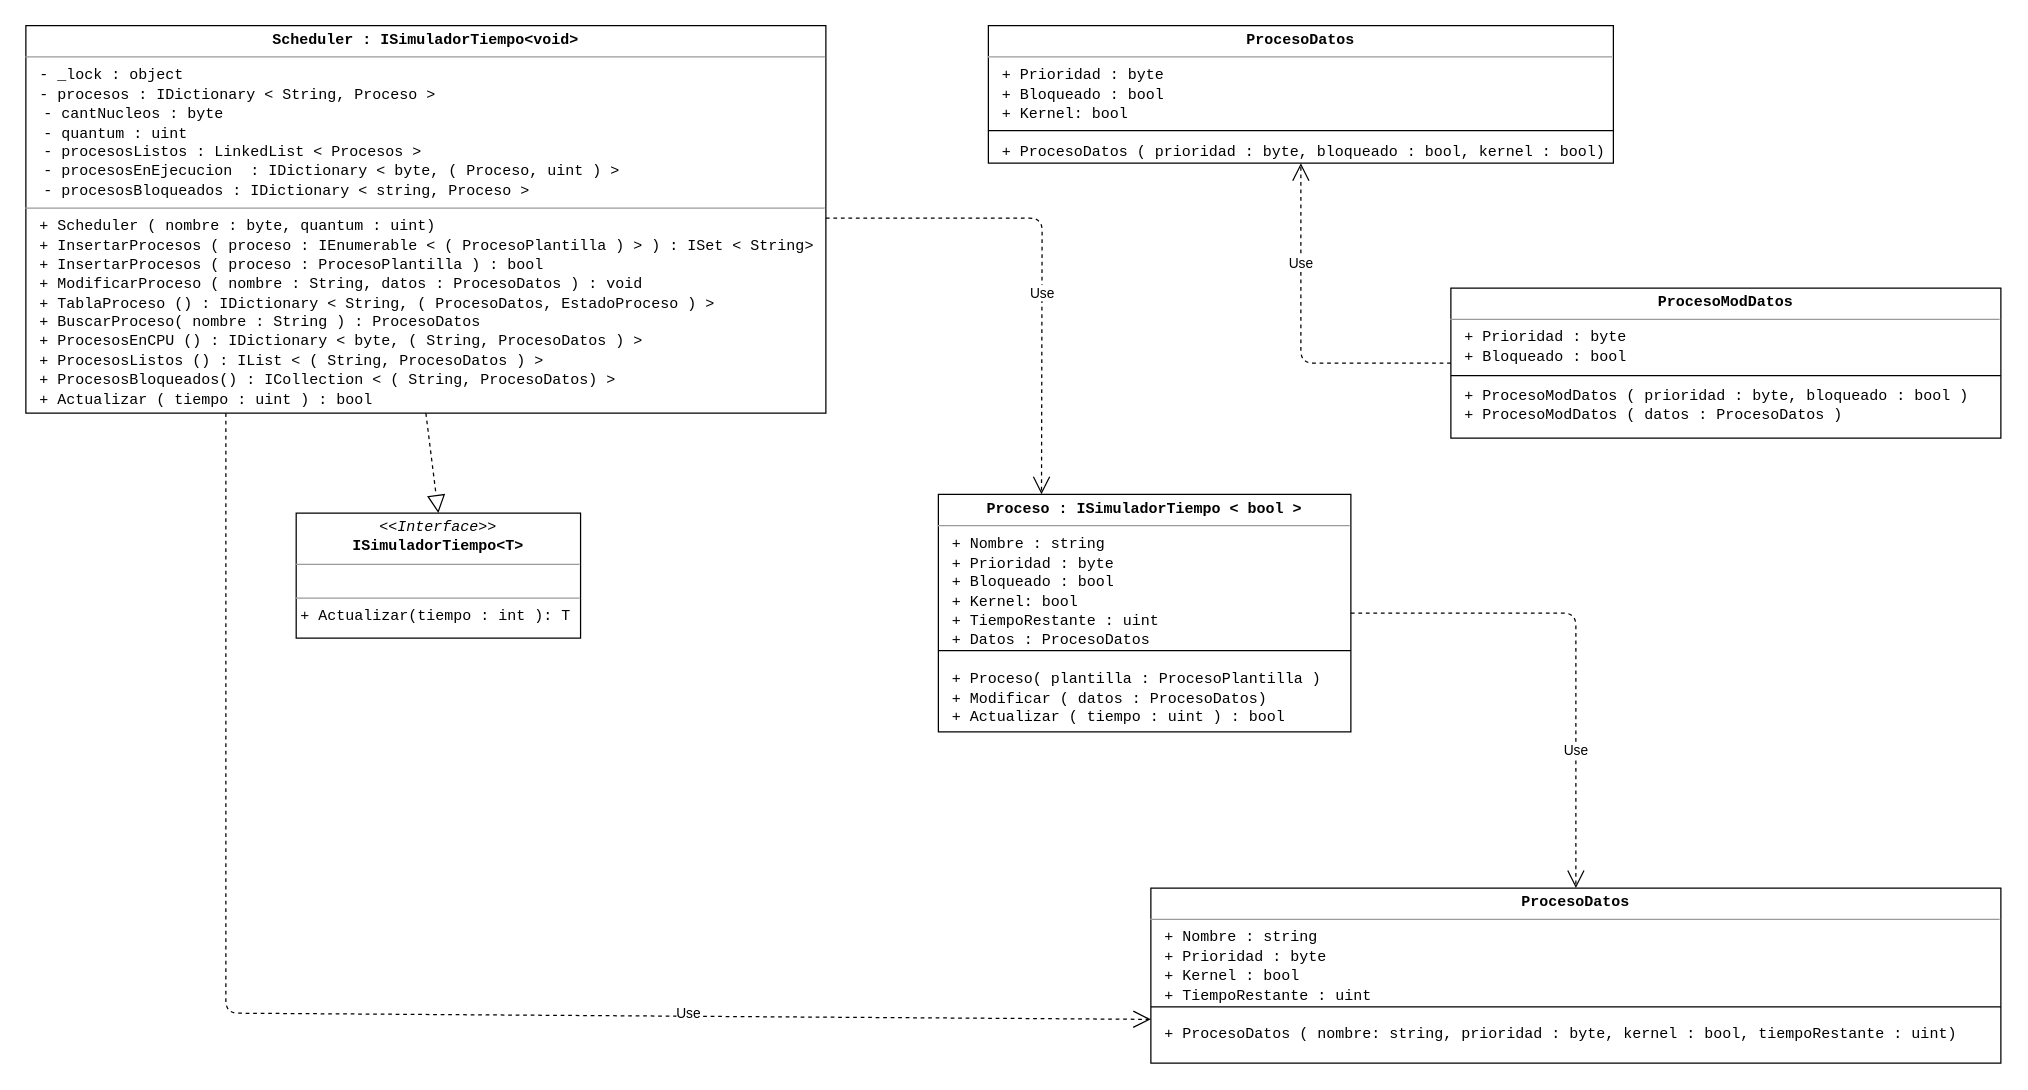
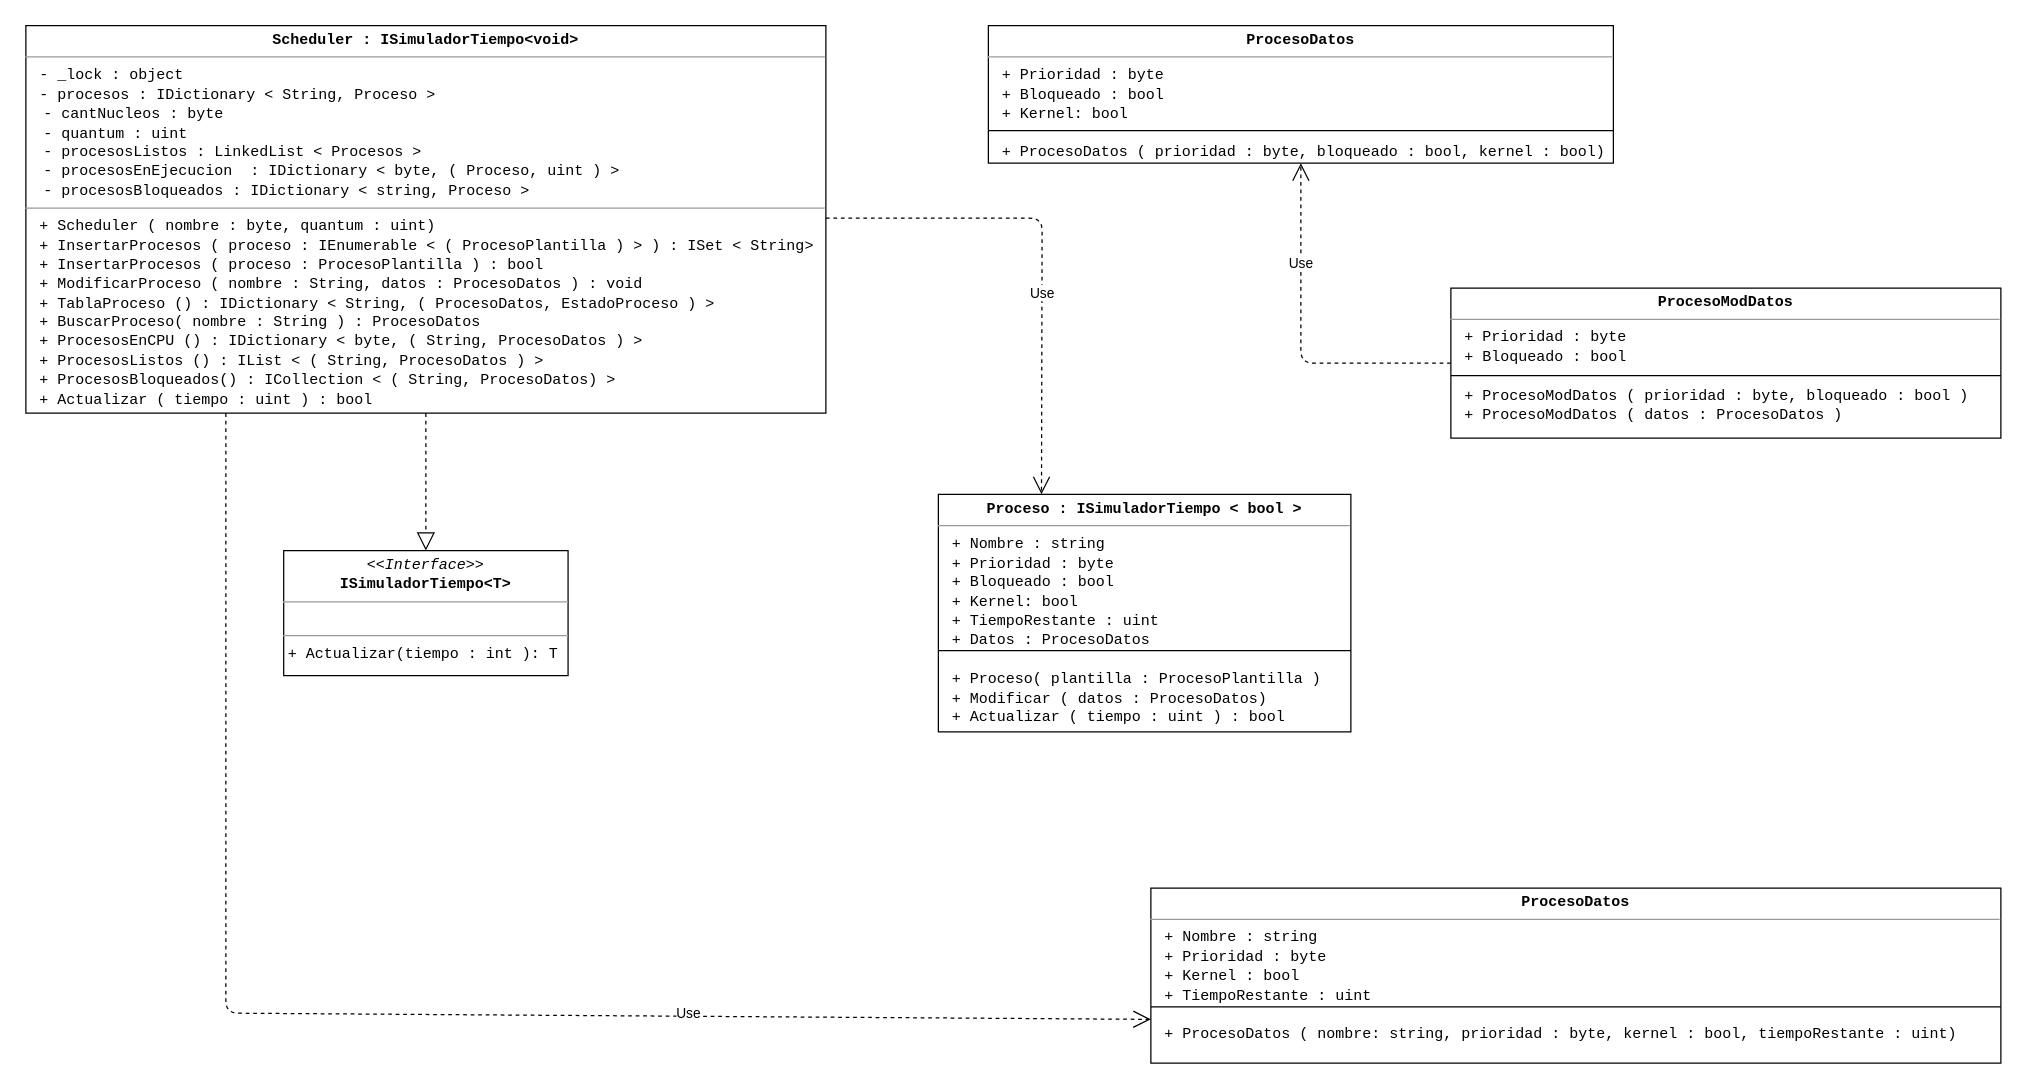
- <mxCell id="7" value="&lt;p style=&quot;margin: 0px ; margin-top: 4px ; text-align: center&quot;&gt;&lt;font face=&quot;Courier New&quot;&gt;&lt;i&gt;&amp;lt;&amp;lt;Interface&amp;gt;&amp;gt;&lt;/i&gt;&lt;br&gt;&lt;b&gt;ISimuladorTiempo&amp;lt;T&amp;gt;&lt;/b&gt;&lt;/font&gt;&lt;/p&gt;&lt;hr size=&quot;1&quot;&gt;&lt;p style=&quot;margin: 0px ; margin-left: 4px&quot;&gt;&lt;br&gt;&lt;/p&gt;&lt;hr size=&quot;1&quot;&gt;&lt;p style=&quot;margin: 0px ; margin-left: 4px&quot;&gt;&lt;font face=&quot;Courier New&quot;&gt;+ Actualizar(tiempo : int ): T&lt;br&gt;&lt;/font&gt;&lt;/p&gt;" style="verticalAlign=top;align=left;overflow=fill;fontSize=12;fontFamily=Helvetica;html=1;" vertex="1" parent="1"><mxGeometry x="236.25" y="410" width="227.5" height="100" as="geometry" /></mxCell>
+ <mxCell id="7" value="&lt;p style=&quot;margin: 0px ; margin-top: 4px ; text-align: center&quot;&gt;&lt;font face=&quot;Courier New&quot;&gt;&lt;i&gt;&amp;lt;&amp;lt;Interface&amp;gt;&amp;gt;&lt;/i&gt;&lt;br&gt;&lt;b&gt;ISimuladorTiempo&amp;lt;T&amp;gt;&lt;/b&gt;&lt;/font&gt;&lt;/p&gt;&lt;hr size=&quot;1&quot;&gt;&lt;p style=&quot;margin: 0px ; margin-left: 4px&quot;&gt;&lt;br&gt;&lt;/p&gt;&lt;hr size=&quot;1&quot;&gt;&lt;p style=&quot;margin: 0px ; margin-left: 4px&quot;&gt;&lt;font face=&quot;Courier New&quot;&gt;+ Actualizar(tiempo : int ): T&lt;br&gt;&lt;/font&gt;&lt;/p&gt;" style="verticalAlign=top;align=left;overflow=fill;fontSize=12;fontFamily=Helvetica;html=1;" vertex="1" parent="1"><mxGeometry x="226.25" y="440" width="227.5" height="100" as="geometry" /></mxCell>
- <mxCell id="14" value="Use" style="endArrow=open;endSize=12;dashed=1;html=1;exitX=1;exitY=0.5;exitDx=0;exitDy=0;entryX=0.5;entryY=0;entryDx=0;entryDy=0;" edge="1" parent="1" source="4" target="10"><mxGeometry x="0.45" width="160" relative="1" as="geometry"><mxPoint x="1050" y="640" as="sourcePoint" /><mxPoint x="1210" y="640" as="targetPoint" /><Array as="points"><mxPoint x="1260" y="490" /></Array><mxPoint as="offset" /></mxGeometry></mxCell>
